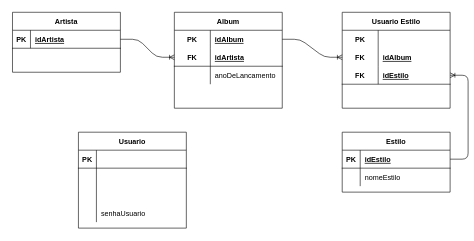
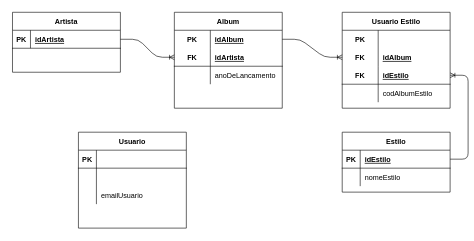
+ <mxCell id="31" value="codAlbumEstilo" style="shape=partialRectangle;connectable=0;fillColor=none;top=0;left=0;bottom=0;right=0;align=left;spacingLeft=6;overflow=hidden;" parent="29" vertex="1"><mxGeometry x="60" width="120" height="30" as="geometry" /></mxCell>
+ <mxCell id="46" value="emailUsuario" style="shape=partialRectangle;connectable=0;fillColor=none;top=0;left=0;bottom=0;right=0;align=left;spacingLeft=6;overflow=hidden;" parent="44" vertex="1"><mxGeometry x="30" width="150" height="30" as="geometry" /></mxCell>
- <mxCell id="49" value="senhaUsuario" style="shape=partialRectangle;connectable=0;fillColor=none;top=0;left=0;bottom=0;right=0;align=left;spacingLeft=6;overflow=hidden;" parent="47" vertex="1"><mxGeometry x="30" width="150" height="30" as="geometry" /></mxCell>
